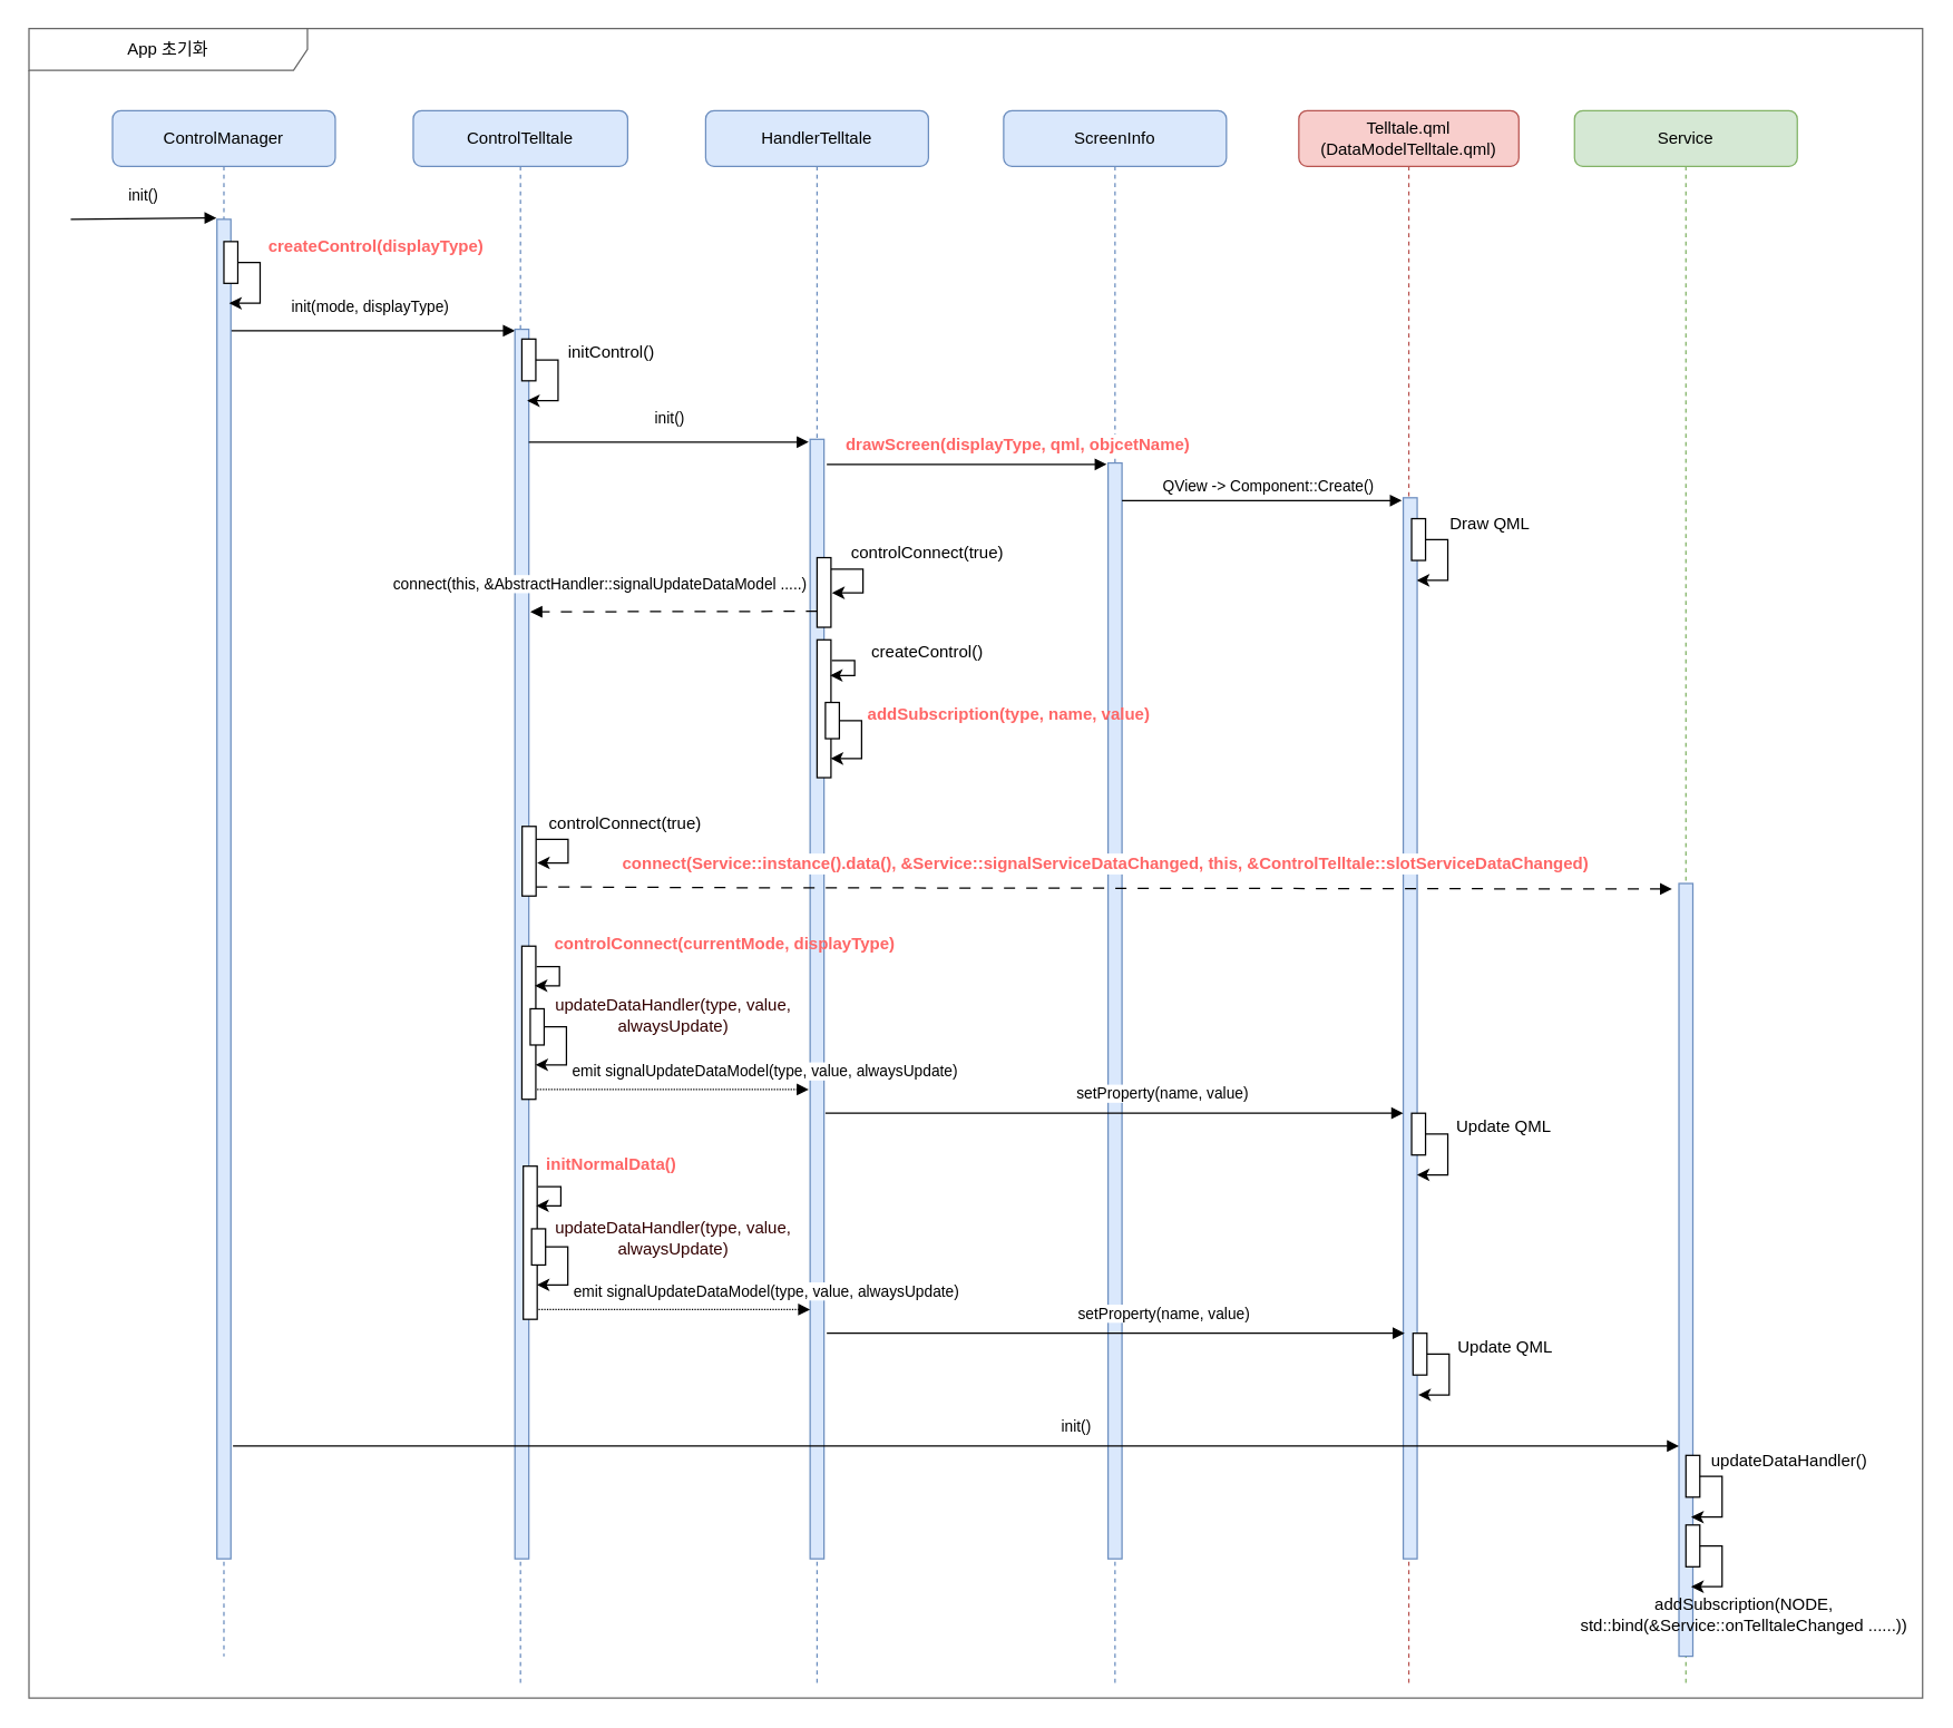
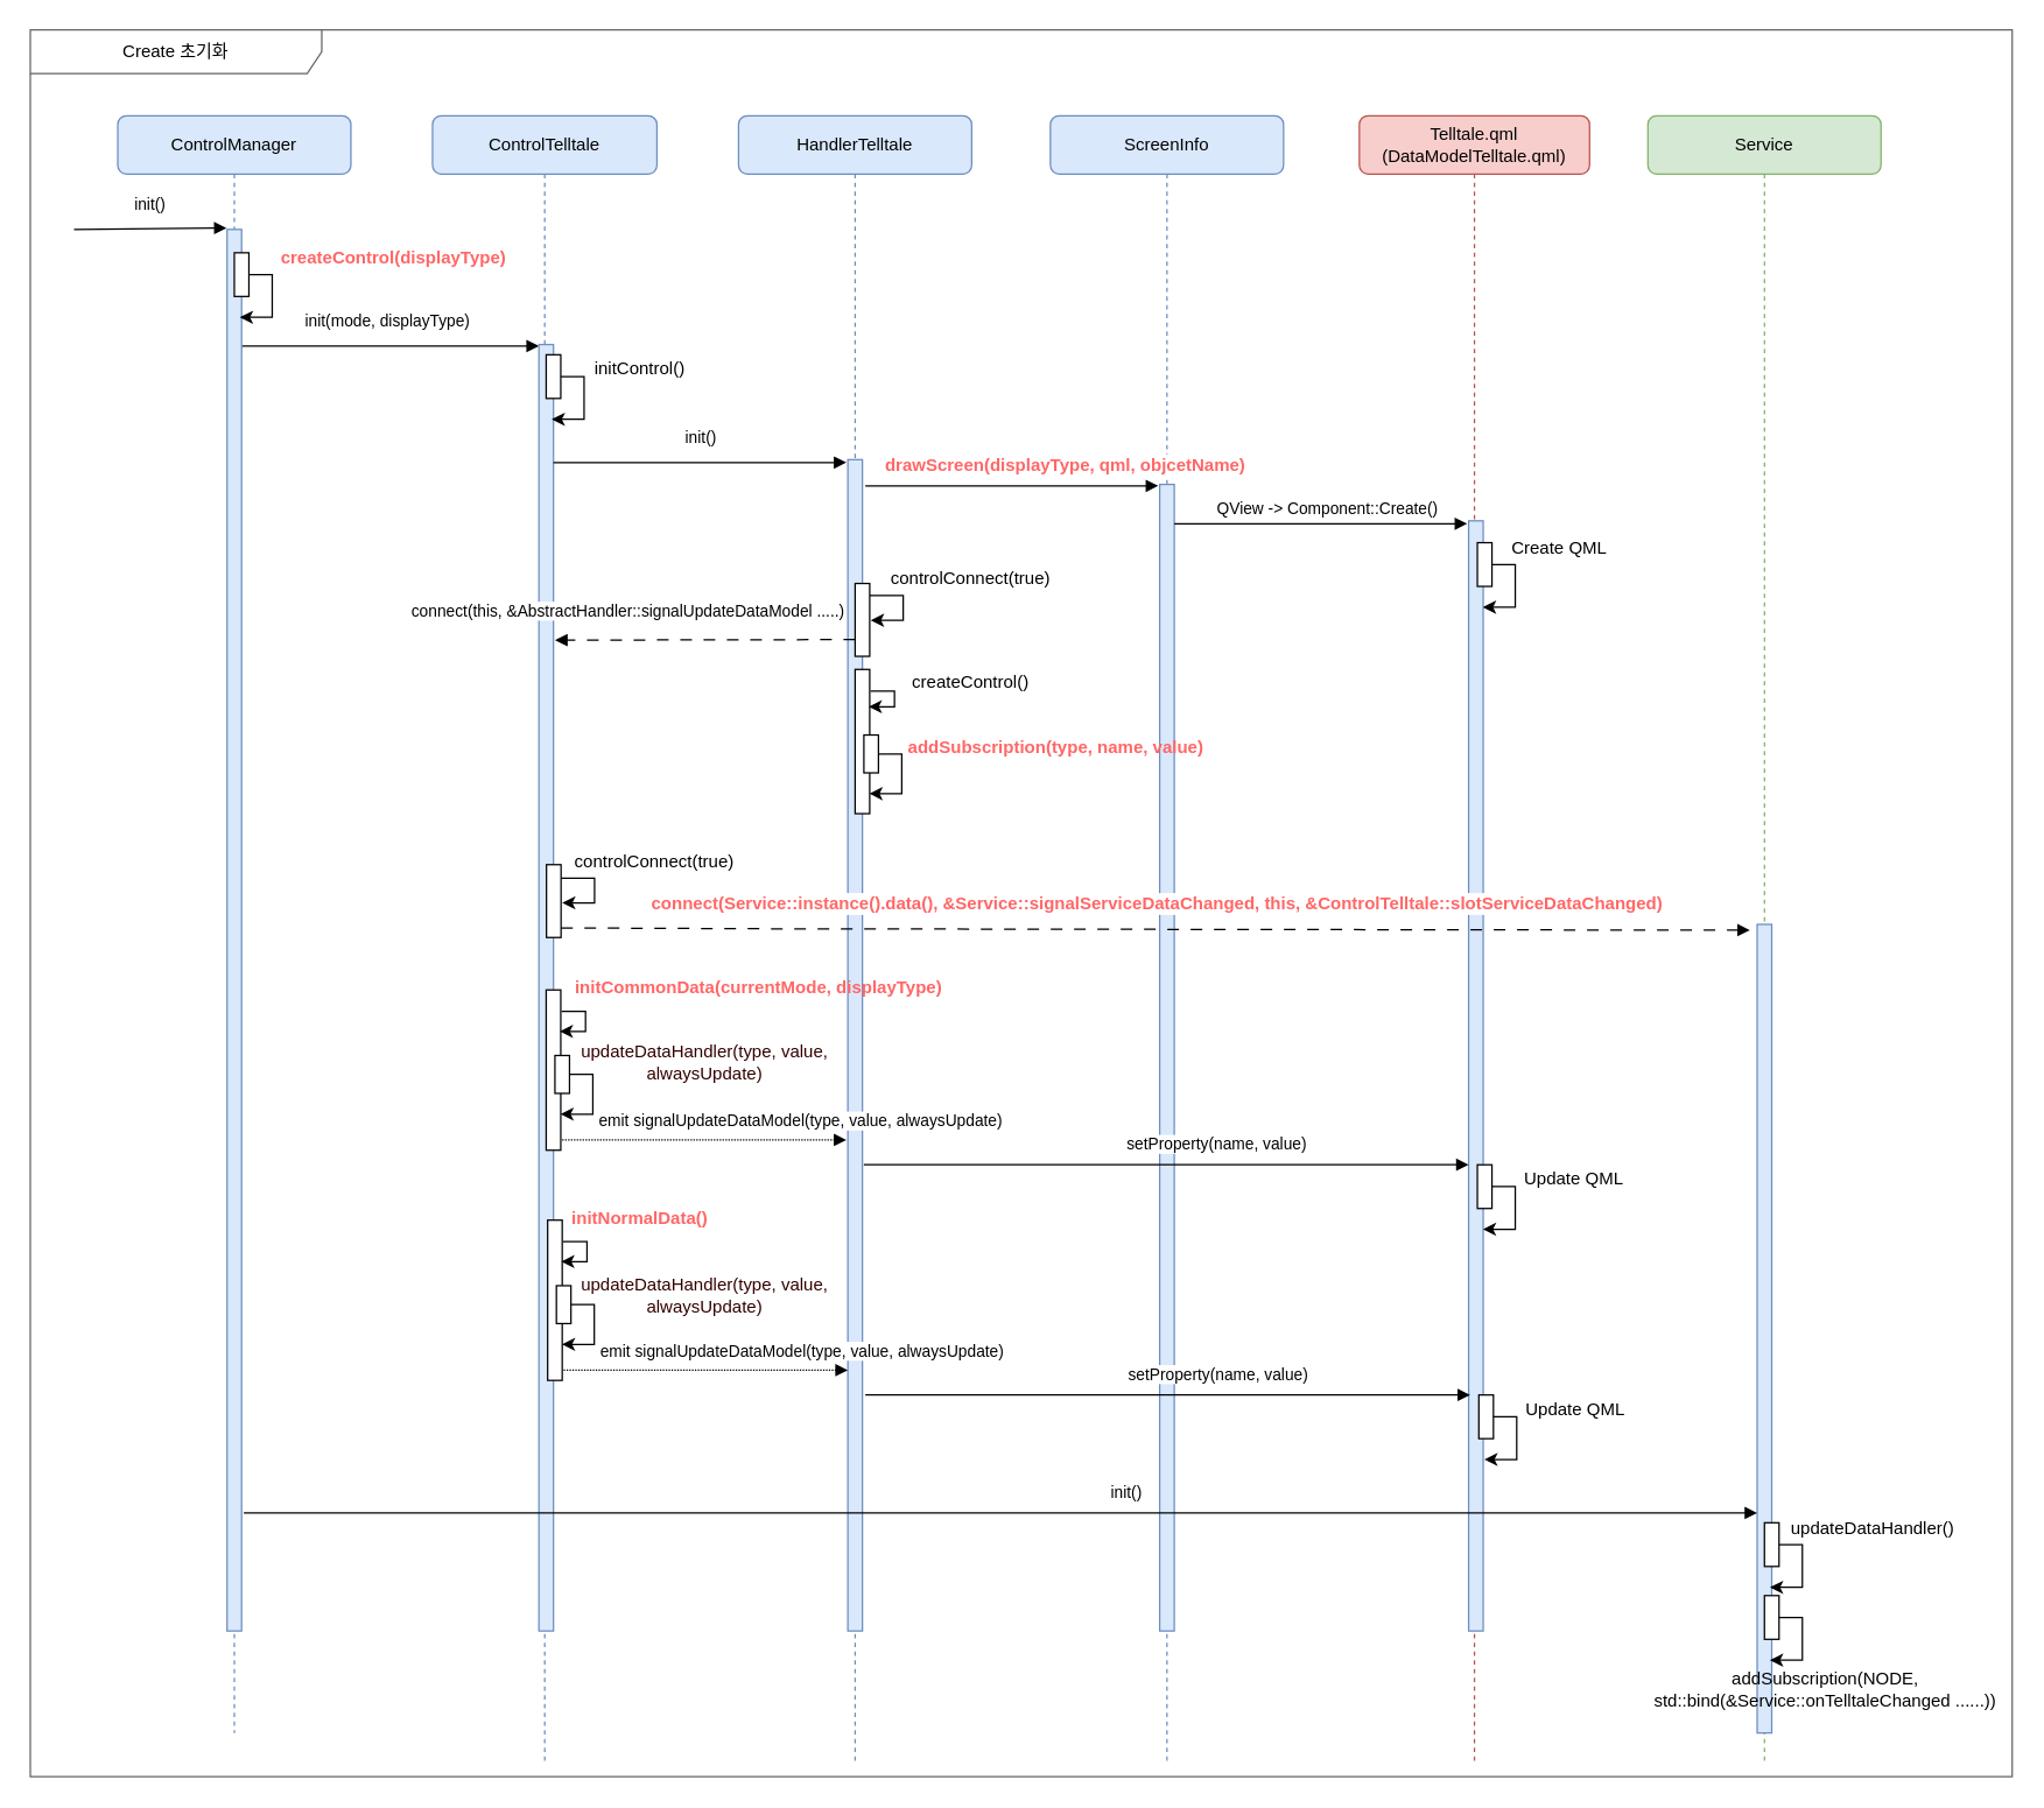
- <mxCell id="2" value="App 초기화" style="shape=umlFrame;whiteSpace=wrap;html=1;width=200;height=30;strokeColor=#666666;fontFamily=Helvetica;" parent="1" vertex="1"><mxGeometry x="20" y="20" width="1360" height="1199" as="geometry" /></mxCell>
+ <mxCell id="2" value="Create 초기화" style="shape=umlFrame;whiteSpace=wrap;html=1;width=200;height=30;strokeColor=#666666;fontFamily=Helvetica;" parent="1" vertex="1"><mxGeometry x="20" y="20" width="1360" height="1199" as="geometry" /></mxCell>
- <mxCell id="28" value="Draw QML" style="text;html=1;strokeColor=none;fillColor=none;align=center;verticalAlign=middle;whiteSpace=wrap;rounded=0;" parent="23" vertex="1"><mxGeometry x="68" y="287" width="139" height="20" as="geometry" /></mxCell>
+ <mxCell id="28" value="Create QML" style="text;html=1;strokeColor=none;fillColor=none;align=center;verticalAlign=middle;whiteSpace=wrap;rounded=0;" parent="23" vertex="1"><mxGeometry x="68" y="287" width="139" height="20" as="geometry" /></mxCell>
- <mxCell id="70" value="controlConnect(currentMode, displayType)" style="text;html=1;strokeColor=none;fillColor=none;align=center;verticalAlign=middle;whiteSpace=wrap;rounded=0;fontStyle=1;fontColor=#FF6666;" parent="1" vertex="1"><mxGeometry x="391" y="668" width="258" height="20" as="geometry" /></mxCell>
+ <mxCell id="70" value="initCommonData(currentMode, displayType)" style="text;html=1;strokeColor=none;fillColor=none;align=center;verticalAlign=middle;whiteSpace=wrap;rounded=0;fontStyle=1;fontColor=#FF6666;" parent="1" vertex="1"><mxGeometry x="391" y="668" width="258" height="20" as="geometry" /></mxCell>
